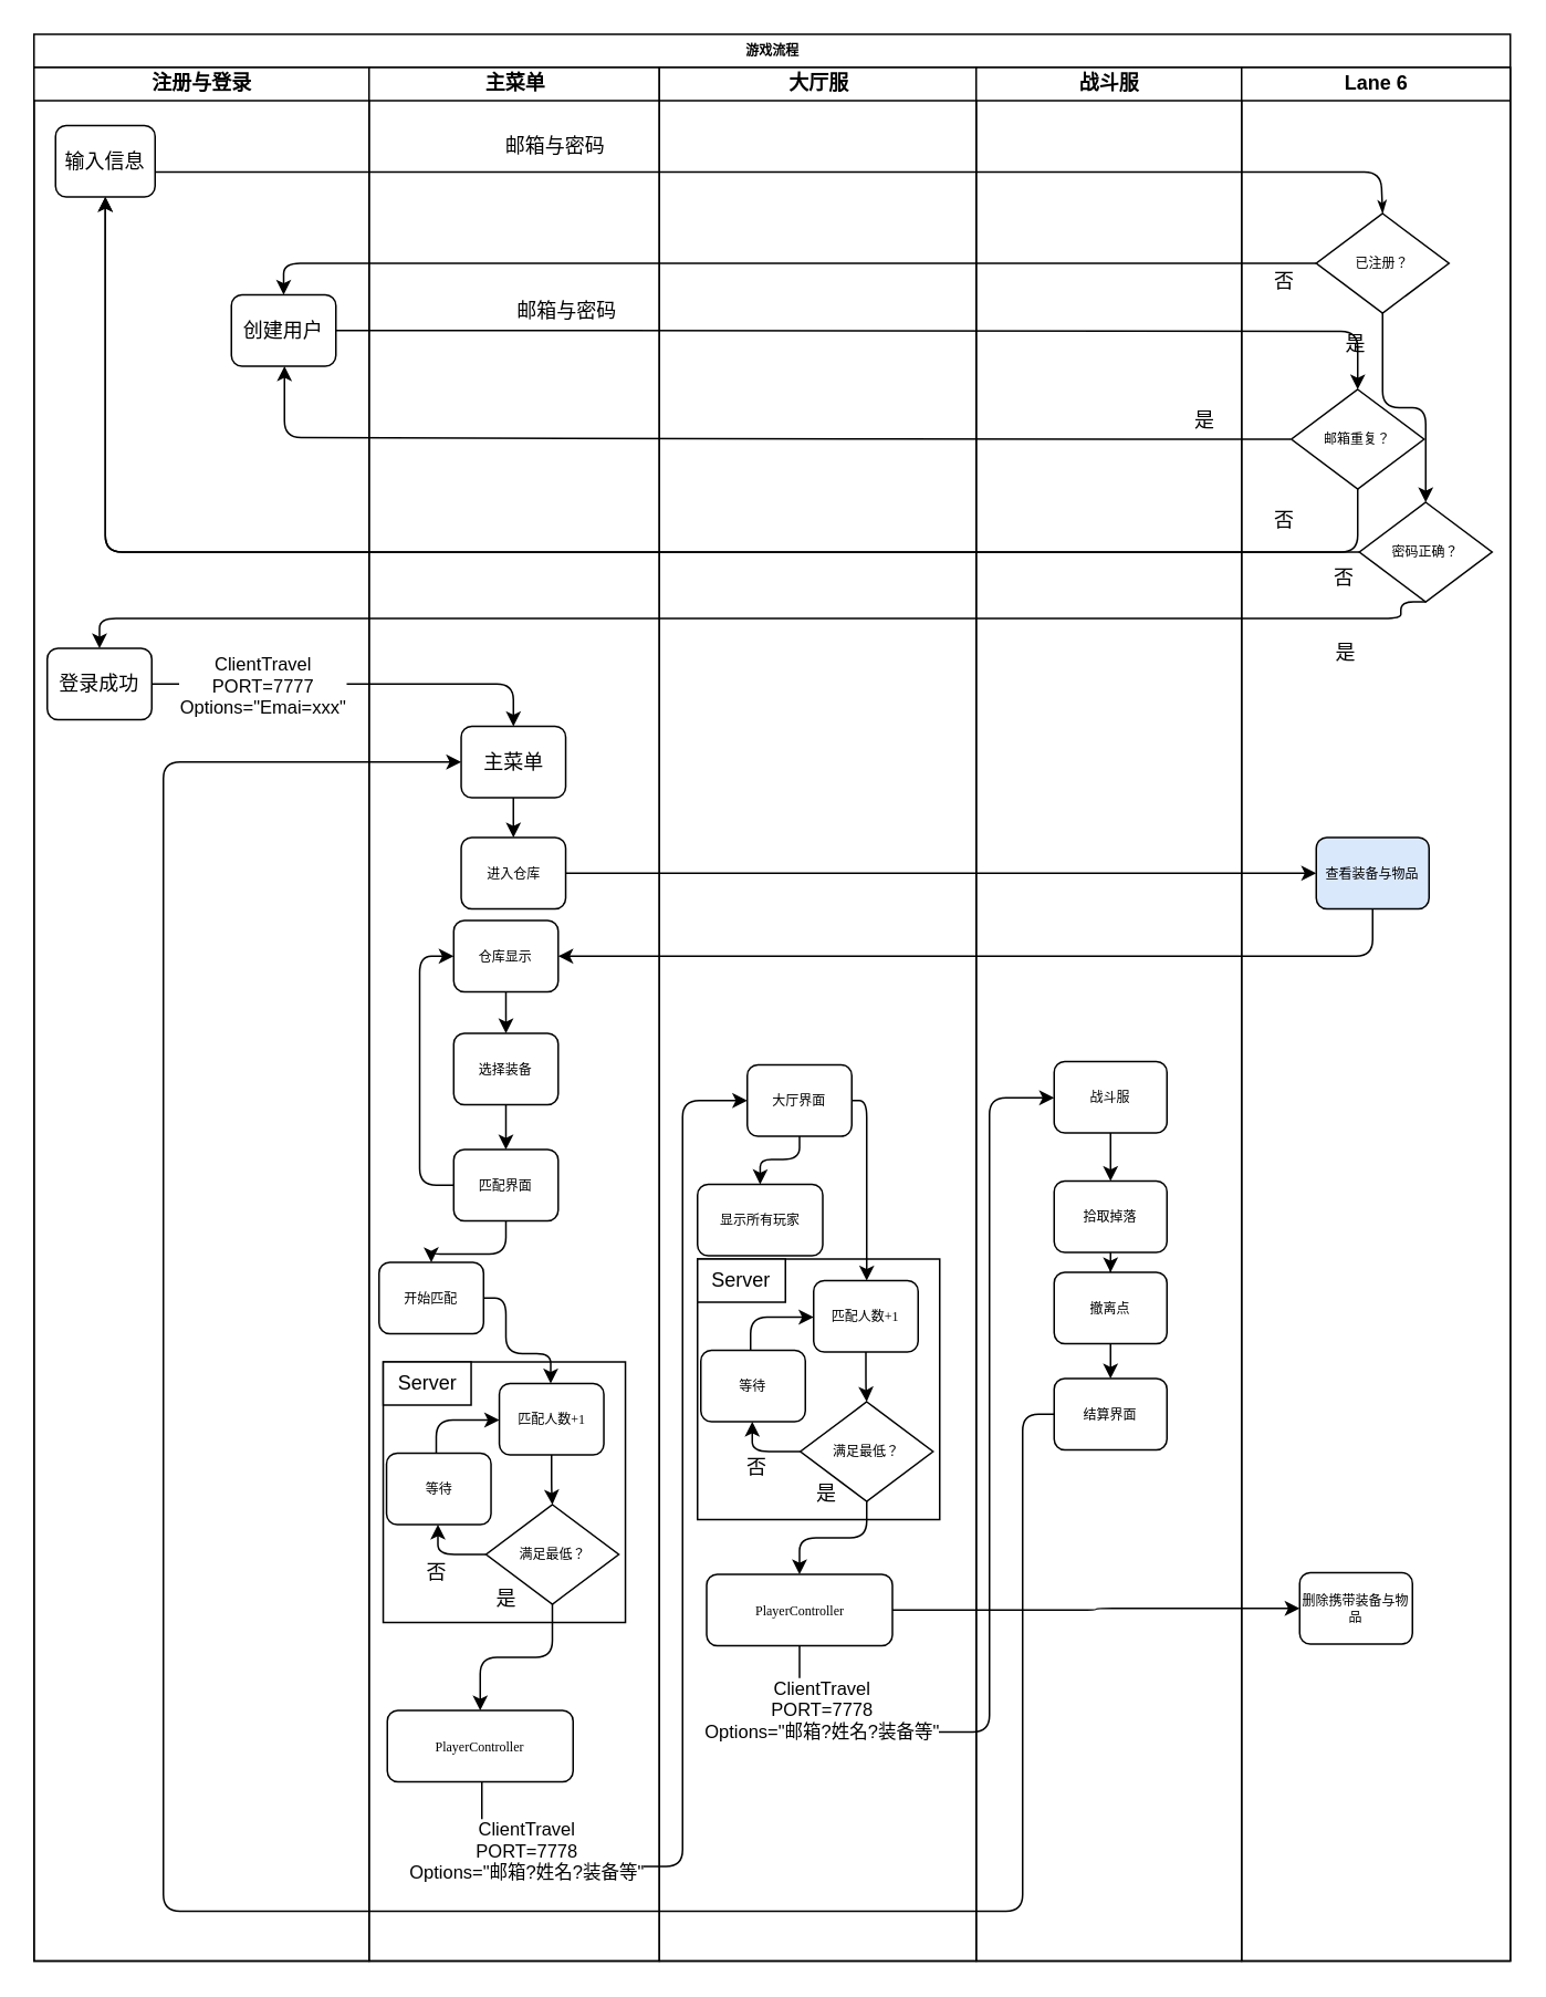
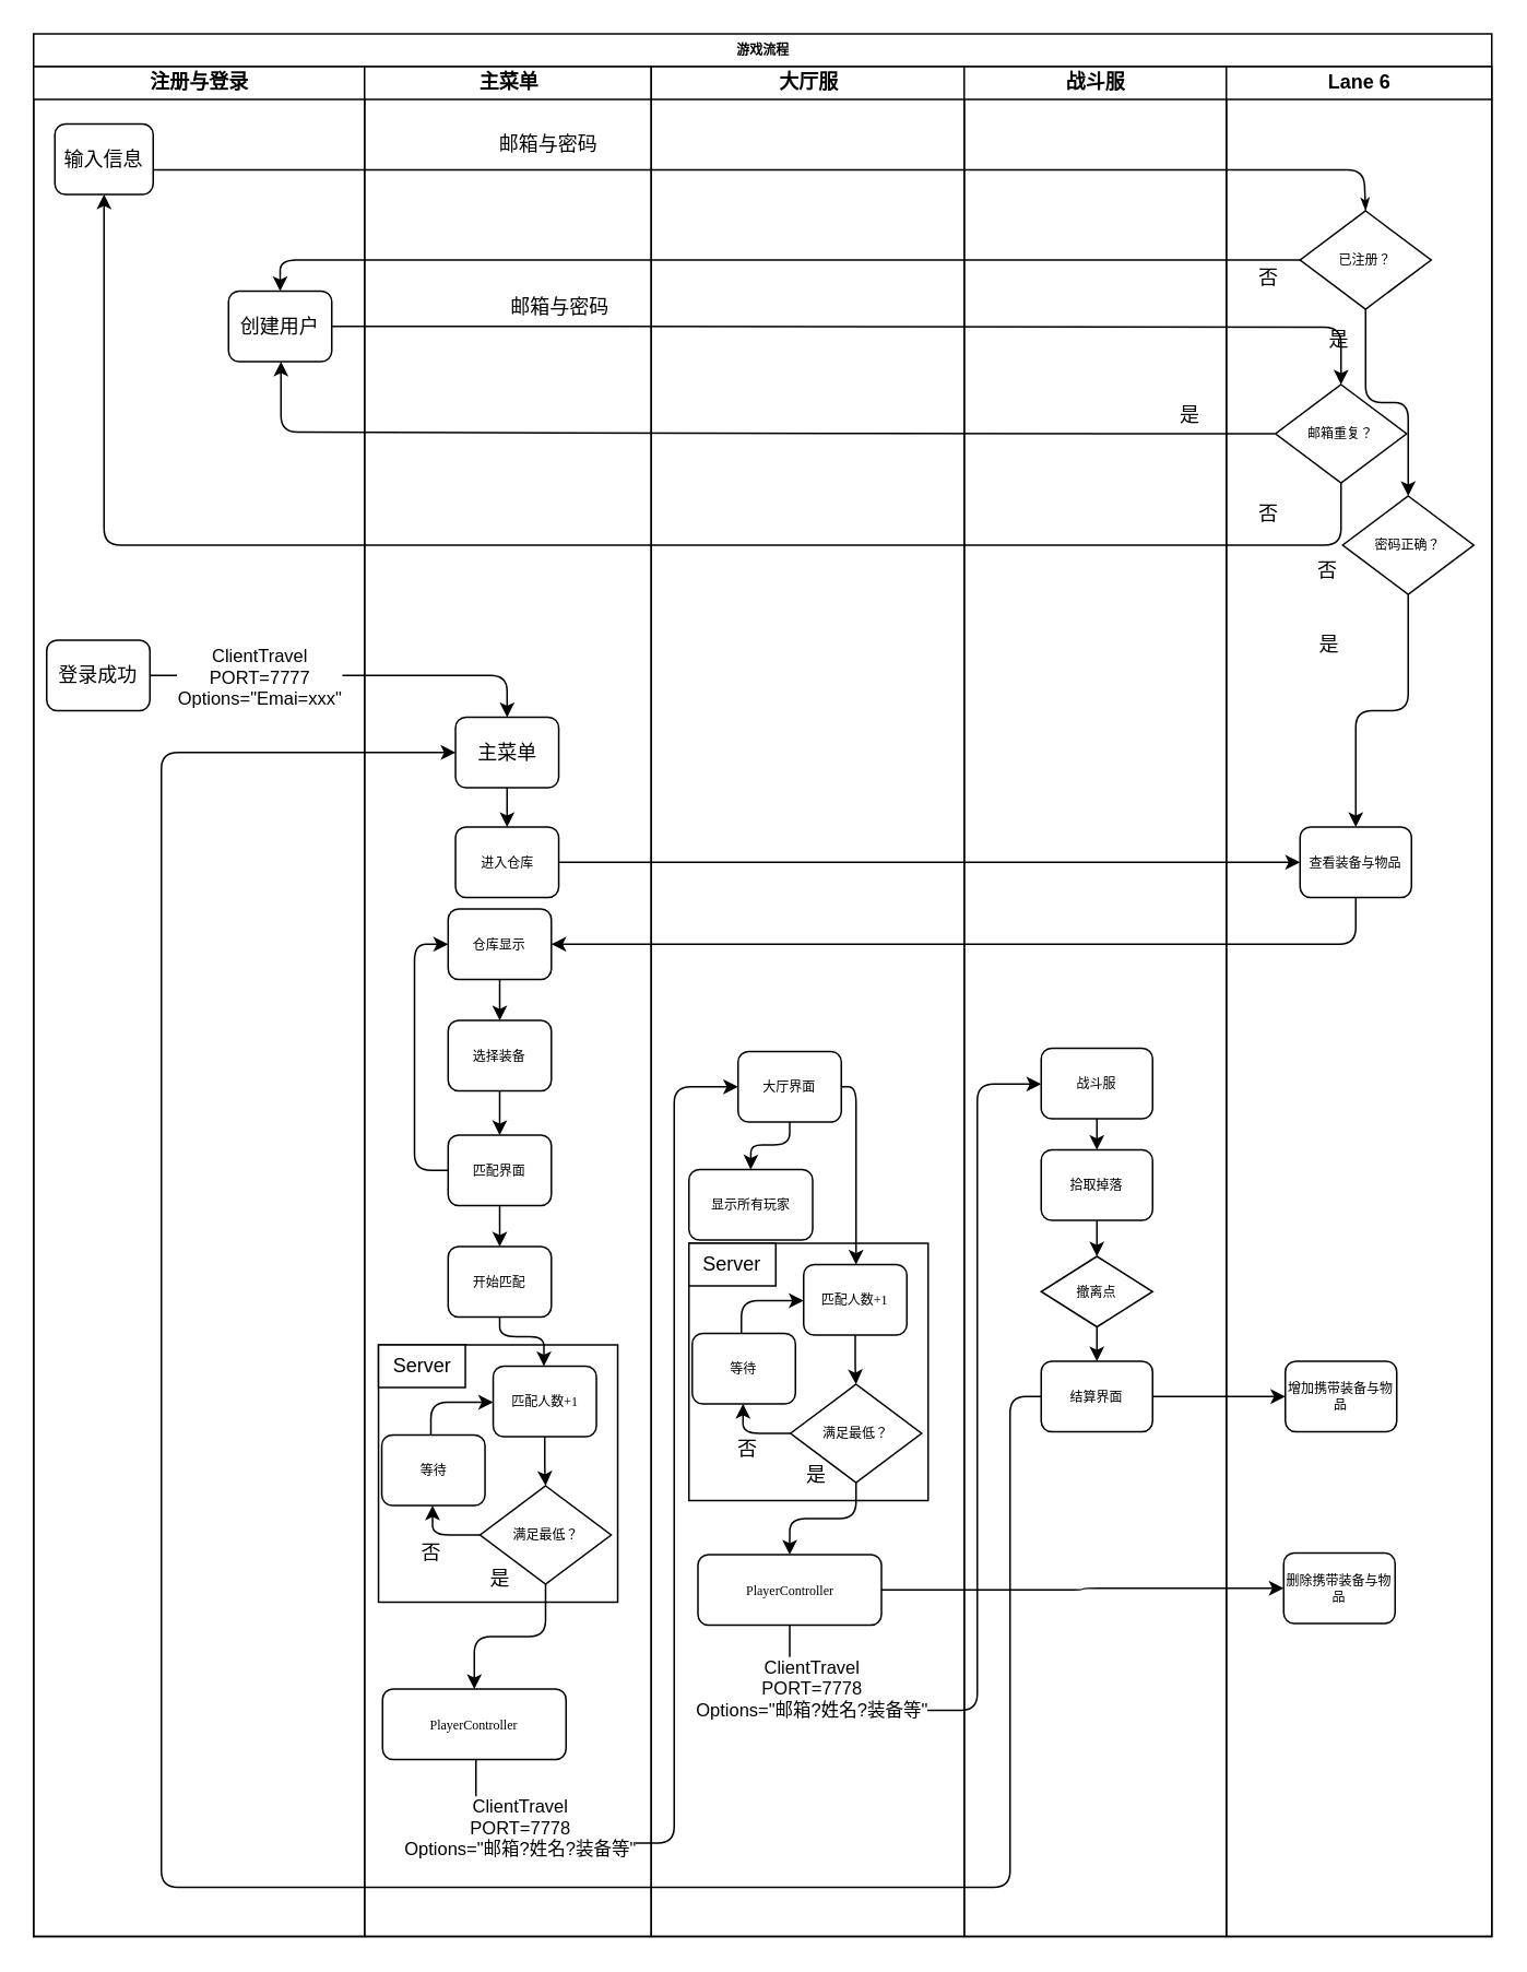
- <mxCell id="8" style="edgeStyle=orthogonalEdgeStyle;rounded=1;orthogonalLoop=1;jettySize=auto;html=1;entryX=0.5;entryY=1;entryDx=0;entryDy=0;" edge="1" parent="2" source="81" target="22"><mxGeometry relative="1" as="geometry" /></mxCell>
+ <mxCell id="8" style="edgeStyle=orthogonalEdgeStyle;rounded=1;orthogonalLoop=1;jettySize=auto;html=1;" edge="1" parent="2" source="81" target="88"><mxGeometry relative="1" as="geometry" /></mxCell>
- <mxCell id="11" style="edgeStyle=orthogonalEdgeStyle;rounded=1;orthogonalLoop=1;jettySize=auto;html=1;entryX=0.5;entryY=0;entryDx=0;entryDy=0;exitX=0.5;exitY=1;exitDx=0;exitDy=0;" edge="1" parent="2" source="81" target="23"><mxGeometry relative="1" as="geometry"><Array as="points"><mxPoint x="824" y="352" /><mxPoint x="39" y="352" /></Array></mxGeometry></mxCell>
- <mxCell id="88" value="查看装备与物品" style="rounded=1;whiteSpace=wrap;html=1;shadow=0;labelBackgroundColor=none;strokeWidth=1;fontFamily=Verdana;fontSize=8;align=center;fillColor=#dae8fc;" vertex="1" parent="77"><mxGeometry x="45" y="464" width="68" height="43" as="geometry" /></mxCell>
+ <mxCell id="88" value="查看装备与物品" style="rounded=1;whiteSpace=wrap;html=1;shadow=0;labelBackgroundColor=none;strokeWidth=1;fontFamily=Verdana;fontSize=8;align=center;" vertex="1" parent="77"><mxGeometry x="45" y="464" width="68" height="43" as="geometry" /></mxCell>
- <mxCell id="73" value="拾取掉落" style="rounded=1;whiteSpace=wrap;html=1;shadow=0;labelBackgroundColor=none;strokeWidth=1;fontFamily=Verdana;fontSize=8;align=center;" vertex="1" parent="69"><mxGeometry x="47" y="671" width="68" height="43" as="geometry" /></mxCell>
+ <mxCell id="73" value="拾取掉落" style="rounded=1;whiteSpace=wrap;html=1;shadow=0;labelBackgroundColor=none;strokeWidth=1;fontFamily=Verdana;fontSize=8;align=center;" vertex="1" parent="69"><mxGeometry x="47" y="661" width="68" height="43" as="geometry" /></mxCell>
- <mxCell id="40" value="开始匹配" style="rounded=1;whiteSpace=wrap;html=1;shadow=0;labelBackgroundColor=none;strokeWidth=1;fontFamily=Verdana;fontSize=8;align=center;" vertex="1" parent="25"><mxGeometry x="6.03" y="720" width="63" height="43" as="geometry" /></mxCell>
+ <mxCell id="40" value="开始匹配" style="rounded=1;whiteSpace=wrap;html=1;shadow=0;labelBackgroundColor=none;strokeWidth=1;fontFamily=Verdana;fontSize=8;align=center;" vertex="1" parent="25"><mxGeometry x="51.03" y="720" width="63" height="43" as="geometry" /></mxCell>
- <mxCell id="75" value="撤离点" style="rounded=1;whiteSpace=wrap;html=1;shadow=0;labelBackgroundColor=none;strokeWidth=1;fontFamily=Verdana;fontSize=8;align=center;" vertex="1" parent="69"><mxGeometry x="47" y="726" width="68" height="43" as="geometry" /></mxCell>
+ <mxCell id="75" value="撤离点" style="rhombus;whiteSpace=wrap;html=1;shadow=0;labelBackgroundColor=none;strokeWidth=1;fontFamily=Verdana;fontSize=8;align=center;" vertex="1" parent="69"><mxGeometry x="47" y="726" width="68" height="43" as="geometry" /></mxCell>
+ <mxCell id="20" style="edgeStyle=orthogonalEdgeStyle;rounded=1;orthogonalLoop=1;jettySize=auto;html=1;" edge="1" parent="2" source="76" target="90"><mxGeometry relative="1" as="geometry" /></mxCell>
+ <mxCell id="90" value="增加携带装备与物品" style="rounded=1;whiteSpace=wrap;html=1;shadow=0;labelBackgroundColor=none;strokeWidth=1;fontFamily=Verdana;fontSize=8;align=center;" vertex="1" parent="77"><mxGeometry x="36" y="790" width="68" height="43" as="geometry" /></mxCell>
